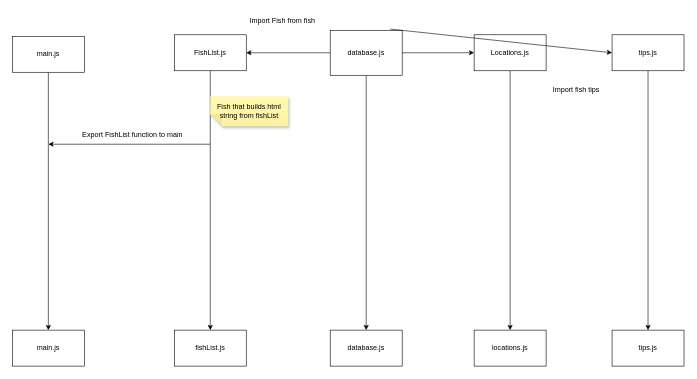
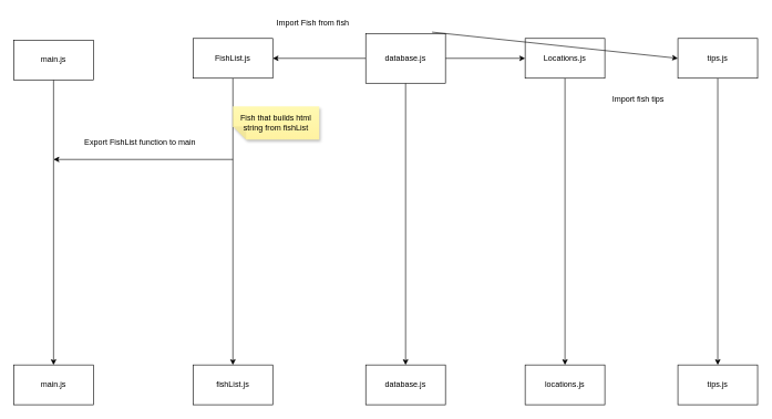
- <mxCell id="24" value="Export FishList function to main" style="text;html=1;align=center;verticalAlign=middle;resizable=0;points=[];autosize=1;strokeColor=none;fillColor=none;" vertex="1" parent="1"><mxGeometry x="125" y="210" width="190" height="30" as="geometry" /></mxCell>
+ <mxCell id="24" value="Export FishList function to main" style="text;html=1;align=center;verticalAlign=middle;resizable=0;points=[];autosize=1;strokeColor=none;fillColor=none;" vertex="1" parent="1"><mxGeometry x="115" y="200" width="190" height="30" as="geometry" /></mxCell>
